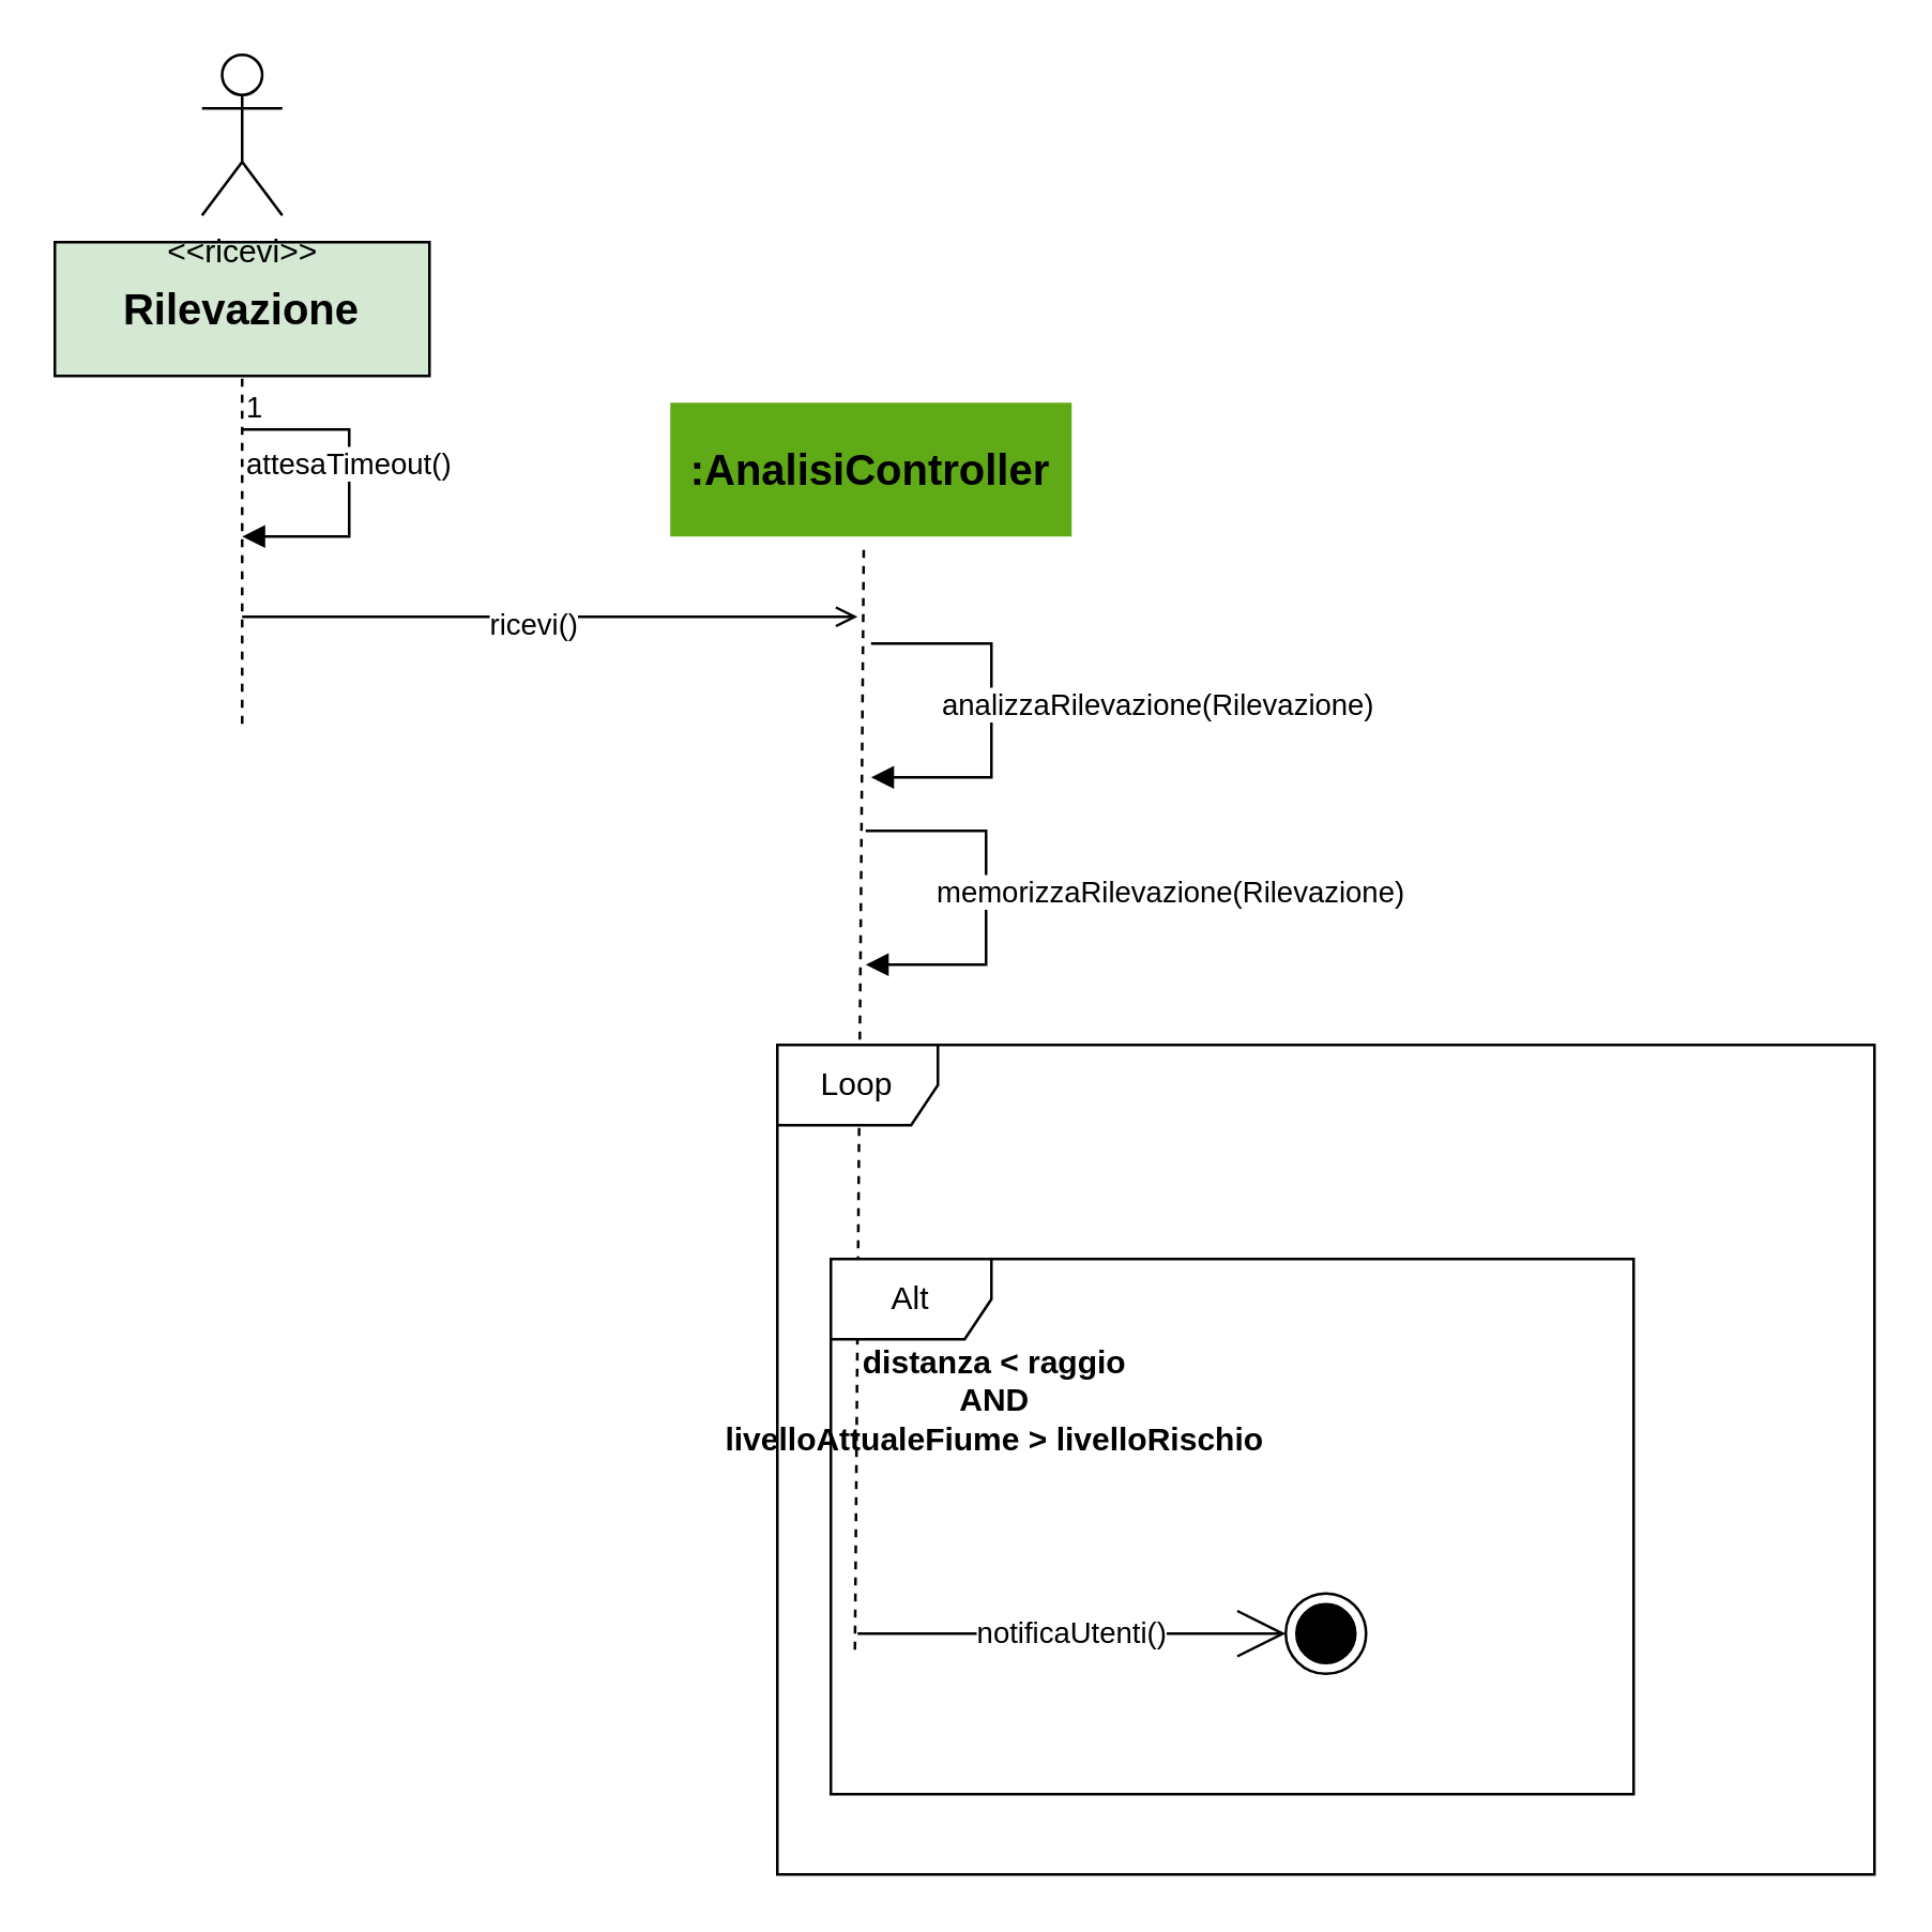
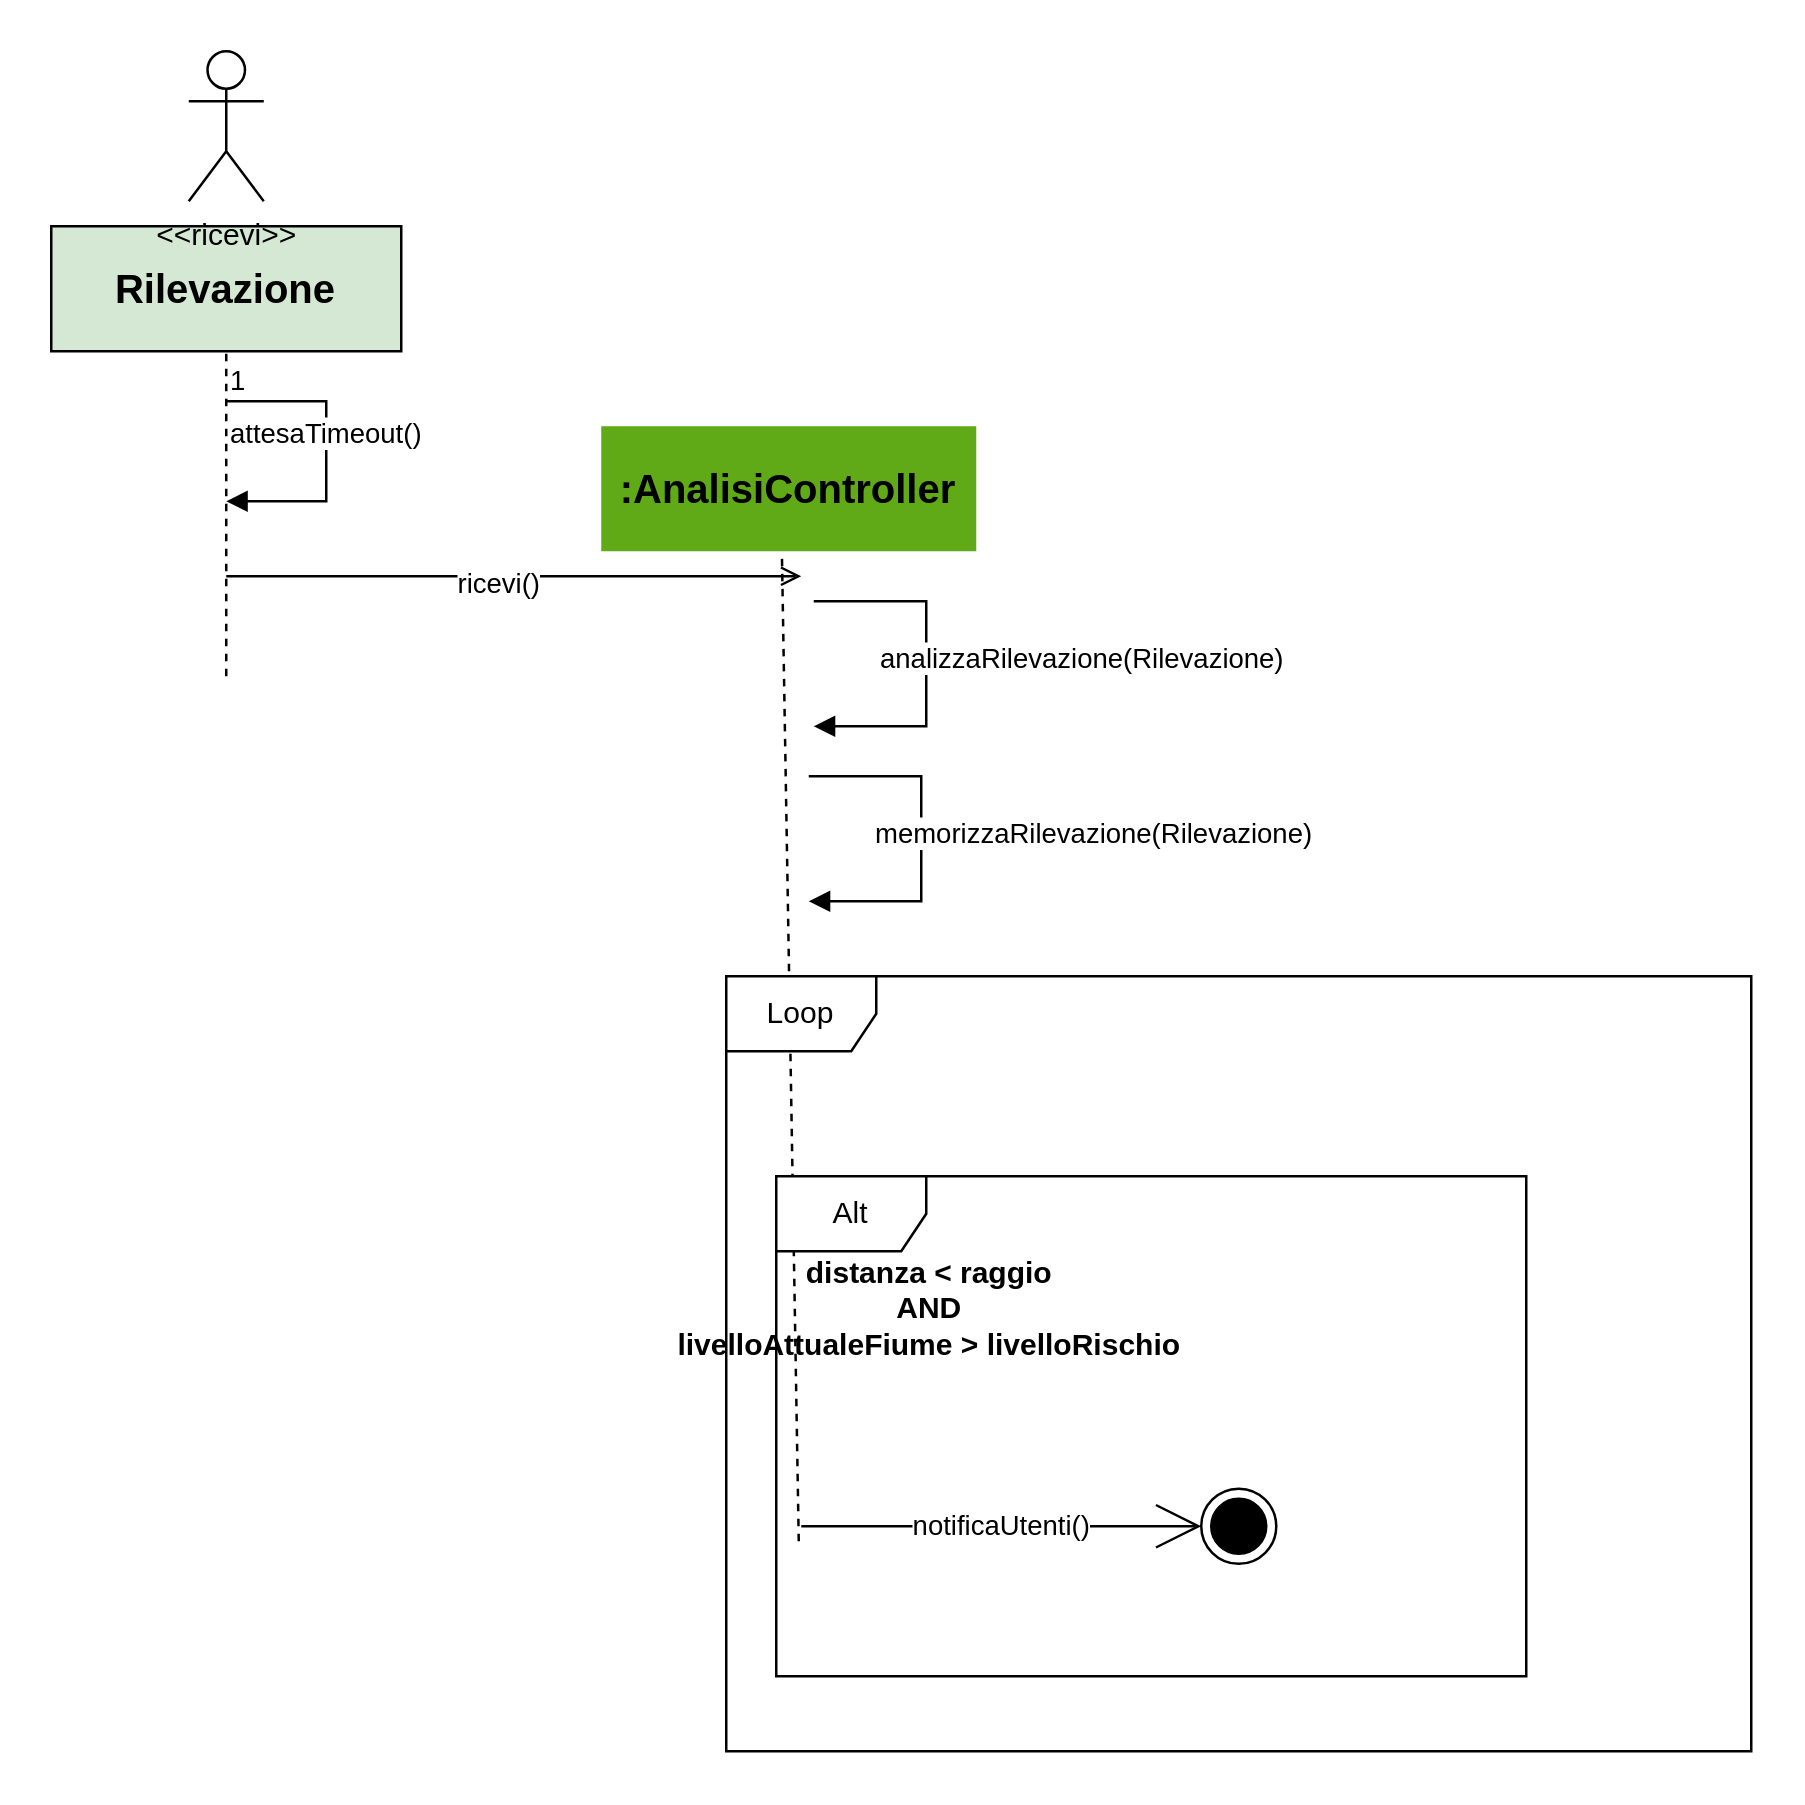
- <mxCell id="5" value="&lt;span style=&quot;font-size: 16px; font-weight: 700;&quot;&gt;:AnalisiController&lt;/span&gt;" style="html=1;whiteSpace=wrap;fontColor=#000000;fillColor=light-dark(#60A917,#00CC00);strokeColor=none;" vertex="1" parent="1"><mxGeometry x="250" y="150" width="150" height="50" as="geometry" /></mxCell>
+ <mxCell id="5" value="&lt;span style=&quot;font-size: 16px; font-weight: 700;&quot;&gt;:AnalisiController&lt;/span&gt;" style="html=1;whiteSpace=wrap;fontColor=#000000;fillColor=light-dark(#60A917,#00CC00);strokeColor=none;" vertex="1" parent="1"><mxGeometry x="240" y="170" width="150" height="50" as="geometry" /></mxCell>
